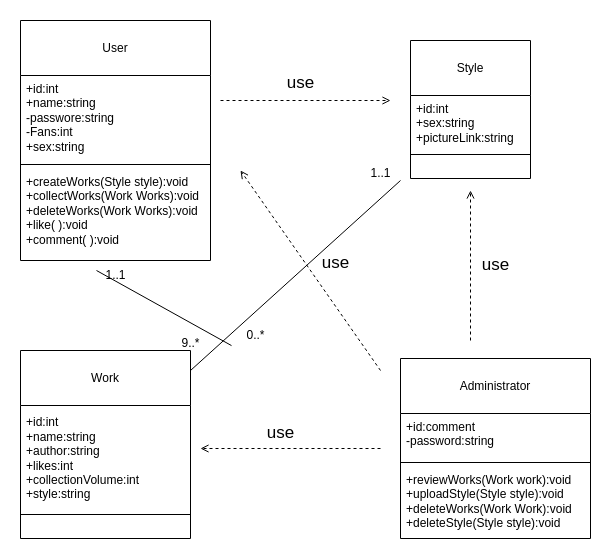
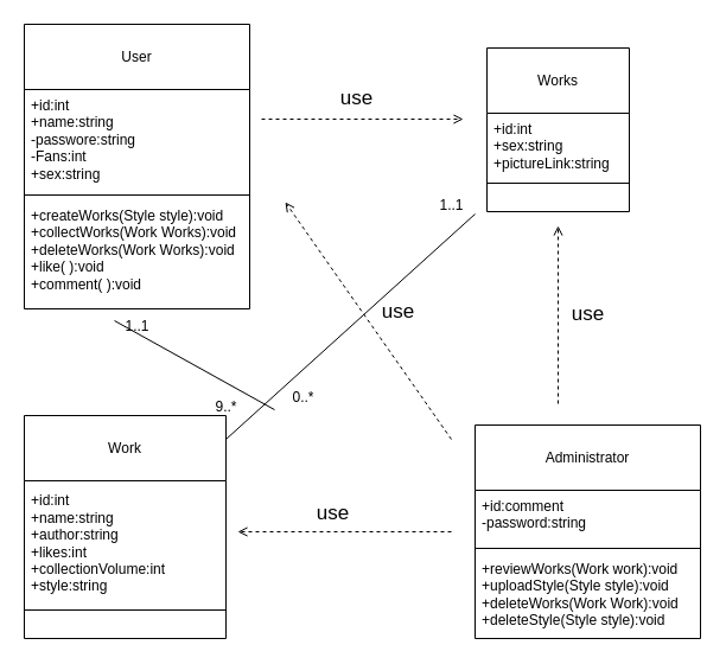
- <mxCell id="6" value="Style" style="swimlane;fontStyle=0;align=center;verticalAlign=middle;childLayout=stackLayout;horizontal=1;startSize=55;horizontalStack=0;resizeParent=1;resizeParentMax=0;resizeLast=0;collapsible=0;marginBottom=0;html=1;whiteSpace=wrap;" parent="1" vertex="1"><mxGeometry x="410" y="40" width="120" height="138" as="geometry" /></mxCell>
+ <mxCell id="6" value="Works" style="swimlane;fontStyle=0;align=center;verticalAlign=middle;childLayout=stackLayout;horizontal=1;startSize=55;horizontalStack=0;resizeParent=1;resizeParentMax=0;resizeLast=0;collapsible=0;marginBottom=0;html=1;whiteSpace=wrap;" parent="1" vertex="1"><mxGeometry x="410" y="40" width="120" height="138" as="geometry" /></mxCell>
